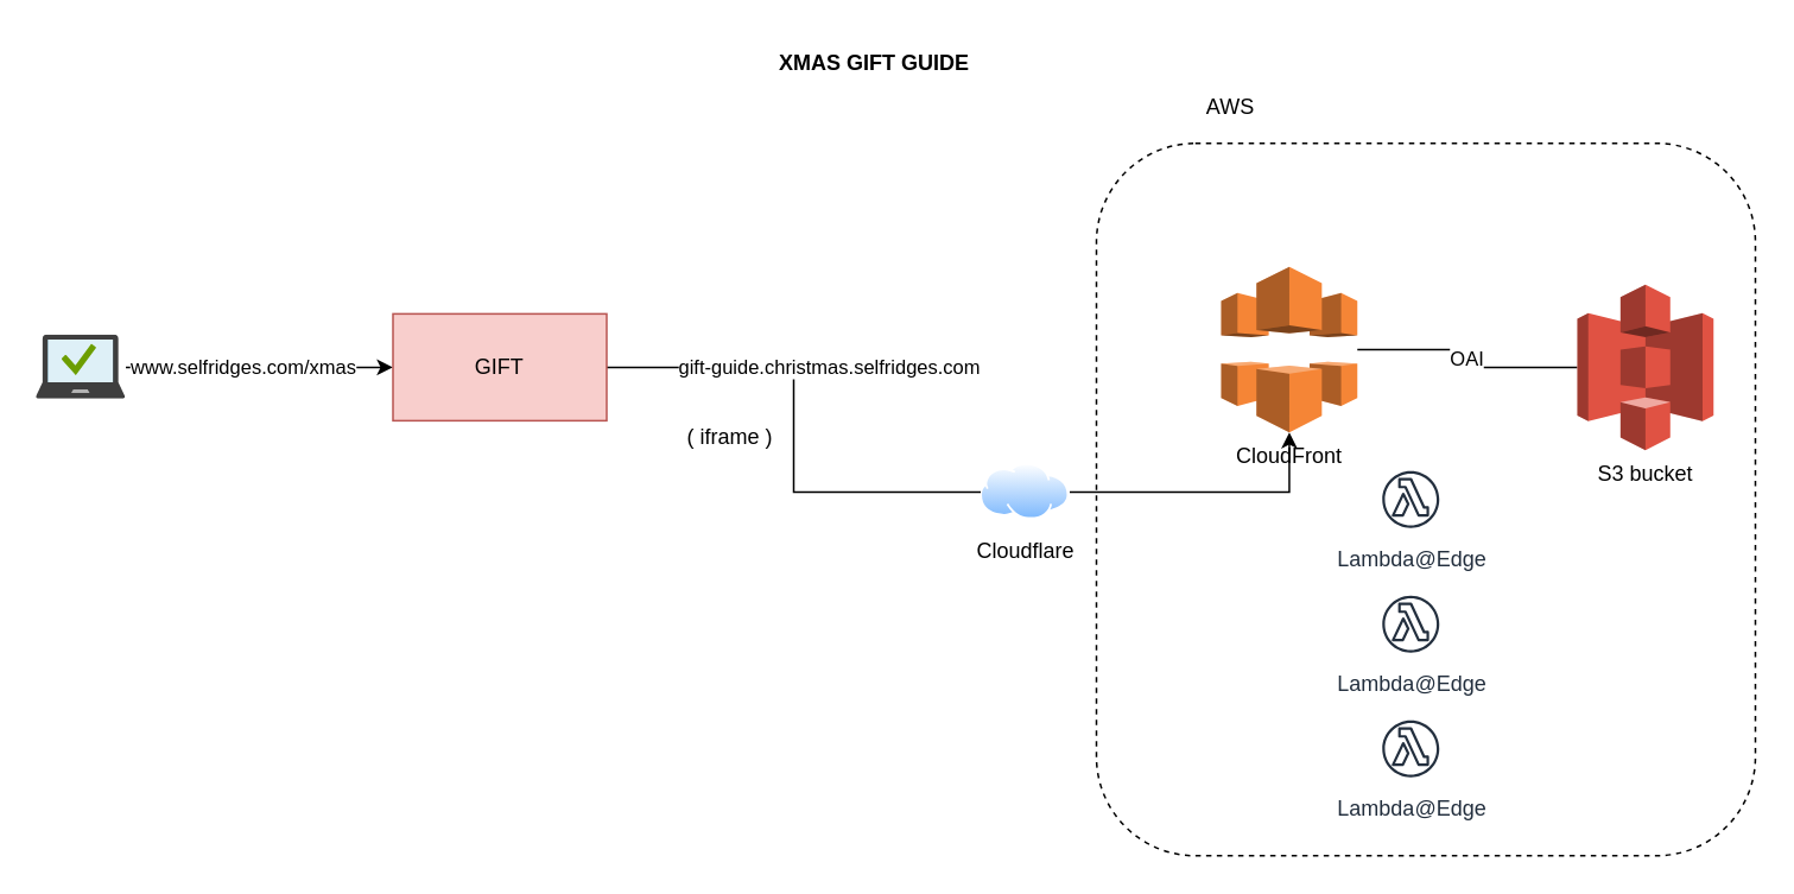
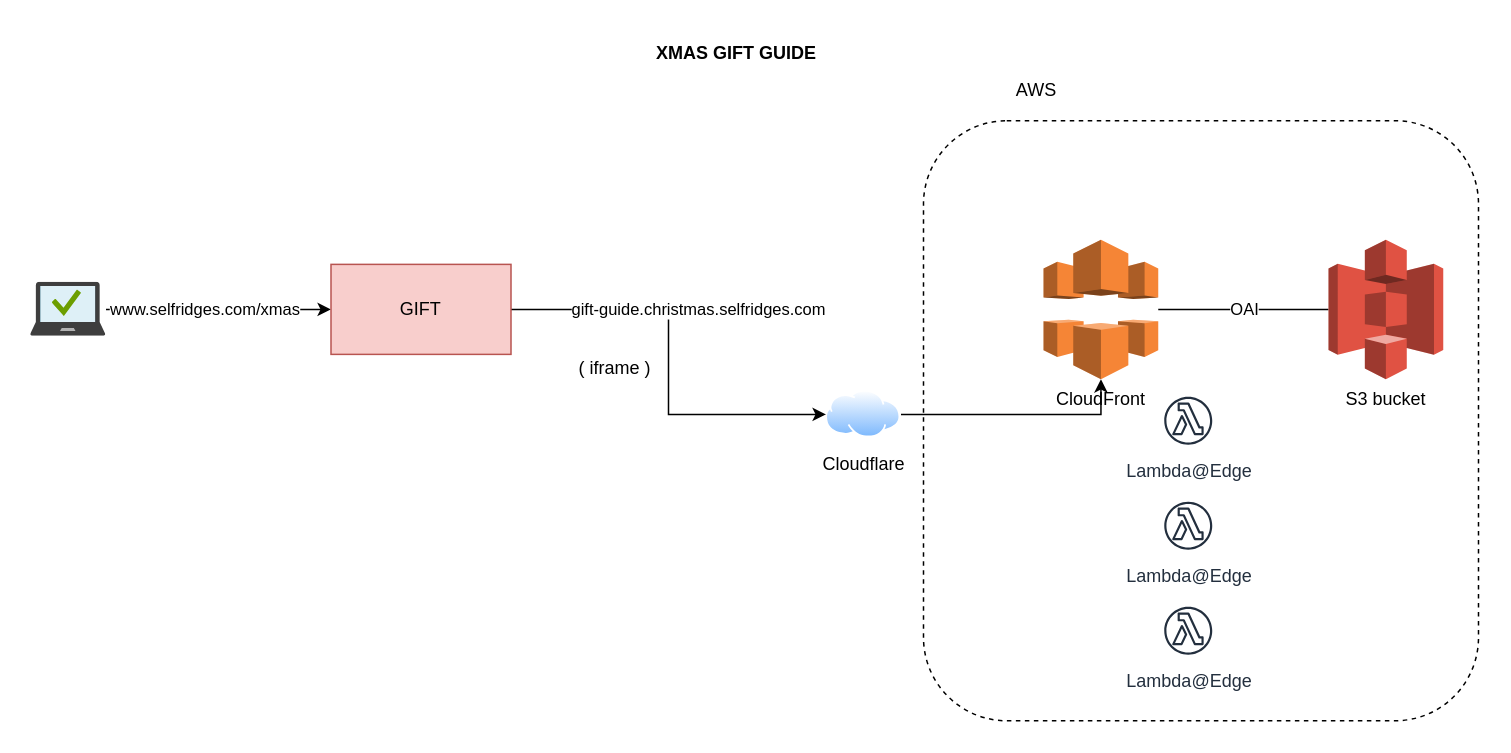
- <mxCell id="11" value="CloudFront" style="outlineConnect=0;dashed=0;verticalLabelPosition=bottom;verticalAlign=top;align=center;html=1;shape=mxgraph.aws3.cloudfront;fillColor=#F58536;gradientColor=none;" vertex="1" parent="1"><mxGeometry x="685" y="149.25" width="76.5" height="93" as="geometry" /></mxCell>
+ <mxCell id="11" value="CloudFront" style="outlineConnect=0;dashed=0;verticalLabelPosition=bottom;verticalAlign=top;align=center;html=1;shape=mxgraph.aws3.cloudfront;fillColor=#F58536;gradientColor=none;" vertex="1" parent="1"><mxGeometry x="695" y="159.25" width="76.5" height="93" as="geometry" /></mxCell>
- <mxCell id="14" style="edgeStyle=orthogonalEdgeStyle;rounded=0;orthogonalLoop=1;jettySize=auto;html=1;entryX=0;entryY=0.5;entryDx=0;entryDy=0;endArrow=none;" edge="1" parent="1" source="16" target="9"><mxGeometry relative="1" as="geometry" /></mxCell>
+ <mxCell id="14" style="edgeStyle=orthogonalEdgeStyle;rounded=0;orthogonalLoop=1;jettySize=auto;html=1;entryX=0;entryY=0.5;entryDx=0;entryDy=0;" edge="1" parent="1" source="16" target="9"><mxGeometry relative="1" as="geometry" /></mxCell>
